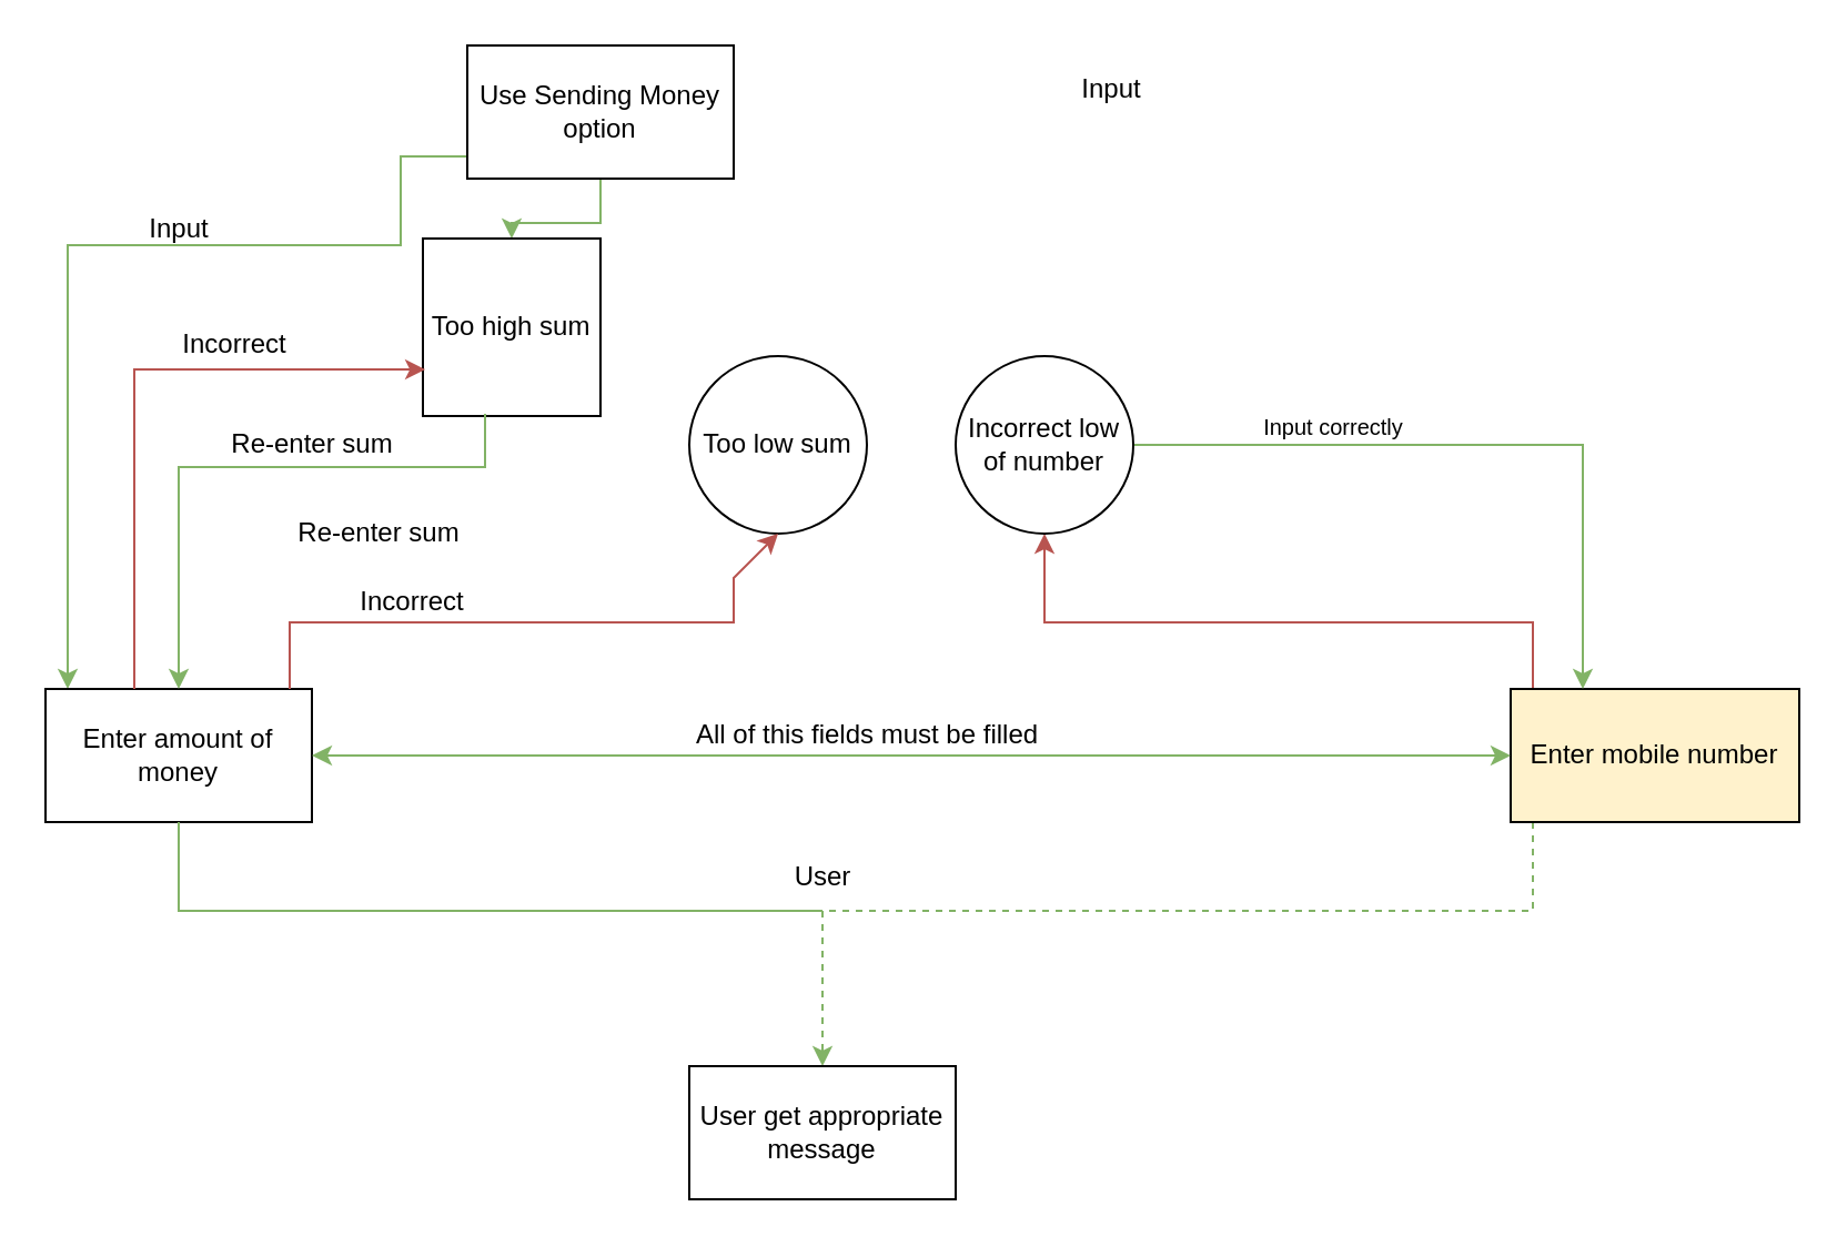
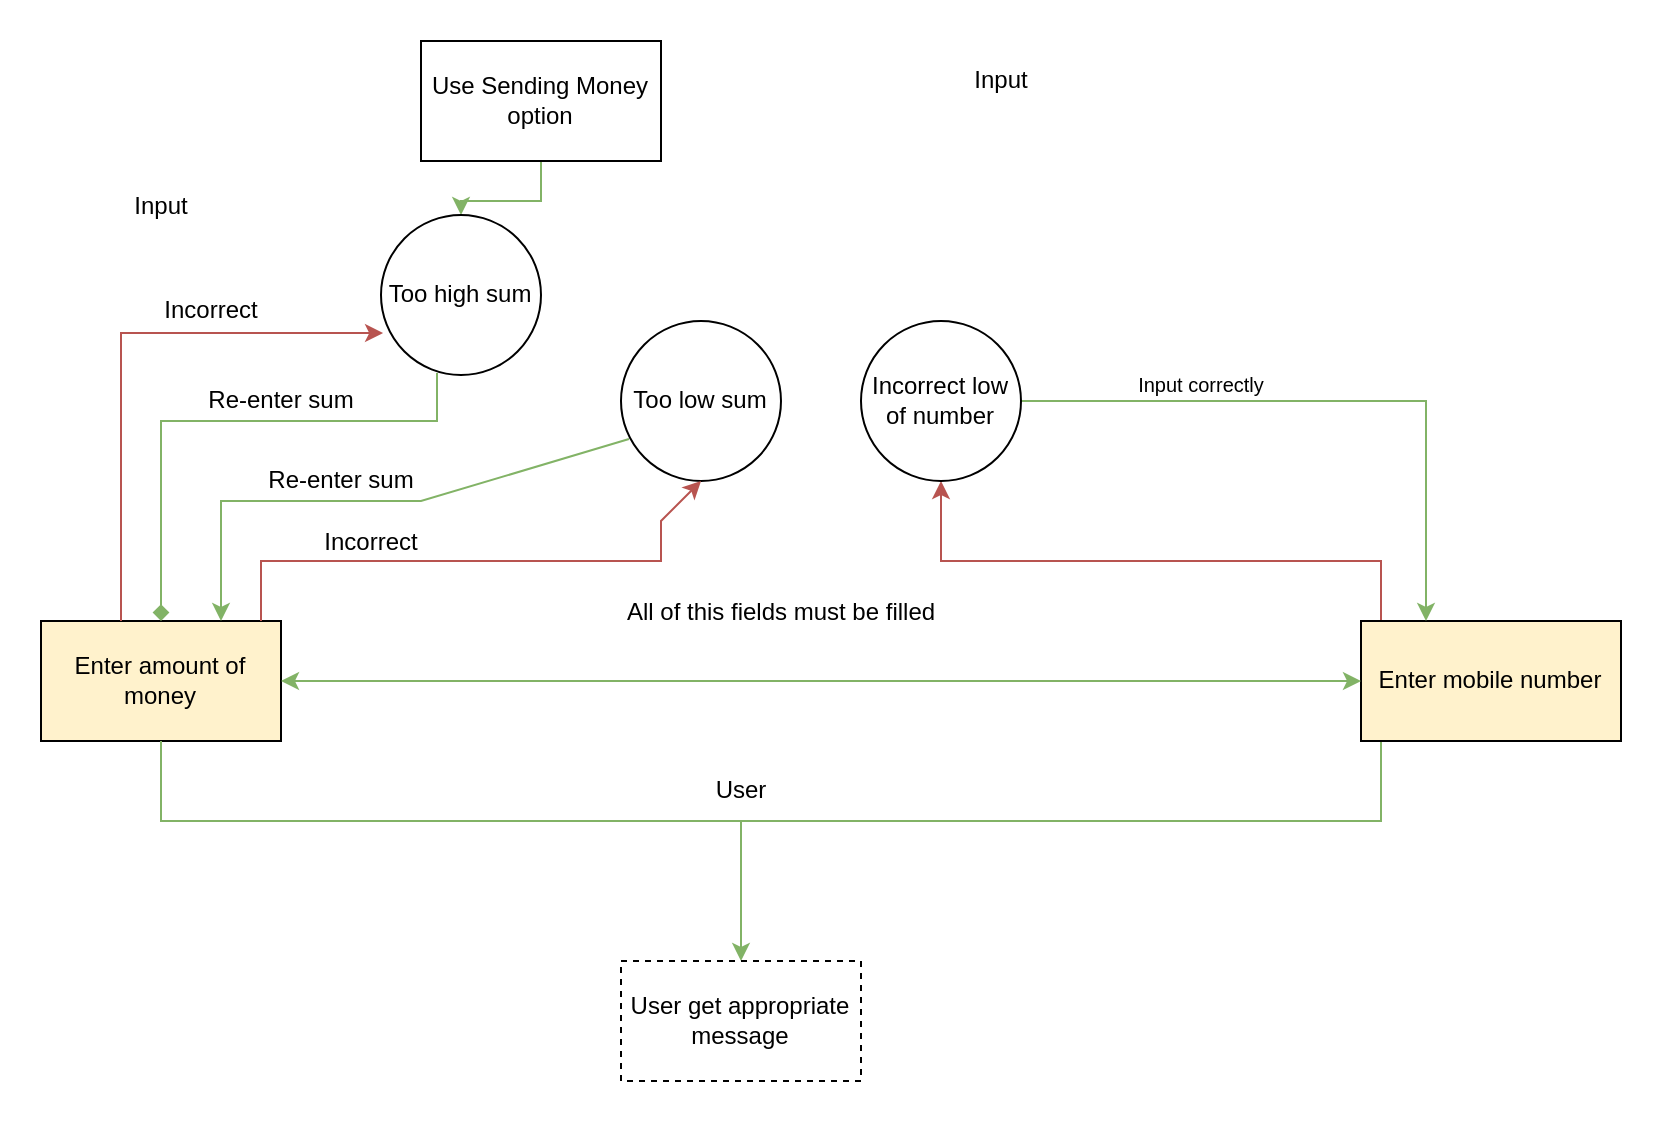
- <mxCell id="2" value="" style="edgeStyle=orthogonalEdgeStyle;rounded=0;orthogonalLoop=1;jettySize=auto;html=1;fillColor=#d5e8d4;strokeColor=#82b366;" edge="1" parent="1" source="4" target="5"><mxGeometry relative="1" as="geometry"><Array as="points"><mxPoint x="180" y="70" /><mxPoint x="180" y="110" /><mxPoint x="30" y="110" /></Array></mxGeometry></mxCell>
- <mxCell id="14" value="Too high sum" style="whiteSpace=wrap;html=1;aspect=fixed;rounded=0;" vertex="1" parent="1"><mxGeometry x="190" y="107" width="80" height="80" as="geometry" /></mxCell>
+ <mxCell id="14" value="Too high sum" style="ellipse;whiteSpace=wrap;html=1;aspect=fixed;" vertex="1" parent="1"><mxGeometry x="190" y="107" width="80" height="80" as="geometry" /></mxCell>
- <mxCell id="22" value="" style="endArrow=classic;html=1;rounded=0;entryX=0.5;entryY=0;entryDx=0;entryDy=0;exitX=0.35;exitY=0.988;exitDx=0;exitDy=0;exitPerimeter=0;fillColor=#d5e8d4;strokeColor=#82b366;" edge="1" parent="1" source="14" target="5"><mxGeometry width="50" height="50" relative="1" as="geometry"><mxPoint x="145" y="200" as="sourcePoint" /><mxPoint x="195" y="150" as="targetPoint" /><Array as="points"><mxPoint x="218" y="210" /><mxPoint x="80" y="210" /></Array></mxGeometry></mxCell>
+ <mxCell id="22" value="" style="endArrow=diamond;html=1;rounded=0;entryX=0.5;entryY=0;entryDx=0;entryDy=0;exitX=0.35;exitY=0.988;exitDx=0;exitDy=0;exitPerimeter=0;fillColor=#d5e8d4;strokeColor=#82b366;" edge="1" parent="1" source="14" target="5"><mxGeometry width="50" height="50" relative="1" as="geometry"><mxPoint x="145" y="200" as="sourcePoint" /><mxPoint x="195" y="150" as="targetPoint" /><Array as="points"><mxPoint x="218" y="210" /><mxPoint x="80" y="210" /></Array></mxGeometry></mxCell>
+ <mxCell id="23" value="" style="endArrow=classic;html=1;rounded=0;entryX=0.75;entryY=0;entryDx=0;entryDy=0;exitX=0.05;exitY=0.738;exitDx=0;exitDy=0;exitPerimeter=0;fillColor=#d5e8d4;strokeColor=#82b366;" edge="1" parent="1" source="15" target="5"><mxGeometry width="50" height="50" relative="1" as="geometry"><mxPoint x="310" y="230" as="sourcePoint" /><mxPoint x="110" y="220" as="targetPoint" /><Array as="points"><mxPoint x="210" y="250" /><mxPoint x="110" y="250" /></Array></mxGeometry></mxCell>
- <mxCell id="10" value="All of this fields must be filled" style="text;html=1;align=center;verticalAlign=middle;resizable=0;points=[];autosize=1;" vertex="1" parent="1"><mxGeometry x="300" y="316" width="180" height="30" as="geometry" /></mxCell>
+ <mxCell id="10" value="All of this fields must be filled" style="text;html=1;align=center;verticalAlign=middle;resizable=0;points=[];autosize=1;" vertex="1" parent="1"><mxGeometry x="300" y="291" width="180" height="30" as="geometry" /></mxCell>
- <mxCell id="5" value="Enter amount of money" style="rounded=0;whiteSpace=wrap;html=1;" vertex="1" parent="1"><mxGeometry x="20" y="310" width="120" height="60" as="geometry" /></mxCell>
+ <mxCell id="5" value="Enter amount of money" style="rounded=0;whiteSpace=wrap;html=1;fillColor=#fff2cc;" vertex="1" parent="1"><mxGeometry x="20" y="310" width="120" height="60" as="geometry" /></mxCell>
- <mxCell id="6" value="" style="edgeStyle=orthogonalEdgeStyle;rounded=0;orthogonalLoop=1;jettySize=auto;html=1;fillColor=#d5e8d4;strokeColor=#82b366;dashed=1;" edge="1" parent="1" source="8" target="11"><mxGeometry relative="1" as="geometry"><Array as="points"><mxPoint x="690" y="410" /><mxPoint x="370" y="410" /></Array></mxGeometry></mxCell>
+ <mxCell id="6" value="" style="edgeStyle=orthogonalEdgeStyle;rounded=0;orthogonalLoop=1;jettySize=auto;html=1;fillColor=#d5e8d4;strokeColor=#82b366;" edge="1" parent="1" source="8" target="11"><mxGeometry relative="1" as="geometry"><Array as="points"><mxPoint x="690" y="410" /><mxPoint x="370" y="410" /></Array></mxGeometry></mxCell>
- <mxCell id="11" value="User get appropriate message" style="rounded=0;whiteSpace=wrap;html=1;" vertex="1" parent="1"><mxGeometry x="310" y="480" width="120" height="60" as="geometry" /></mxCell>
+ <mxCell id="11" value="User get appropriate message" style="rounded=0;whiteSpace=wrap;html=1;dashed=1;" vertex="1" parent="1"><mxGeometry x="310" y="480" width="120" height="60" as="geometry" /></mxCell>
